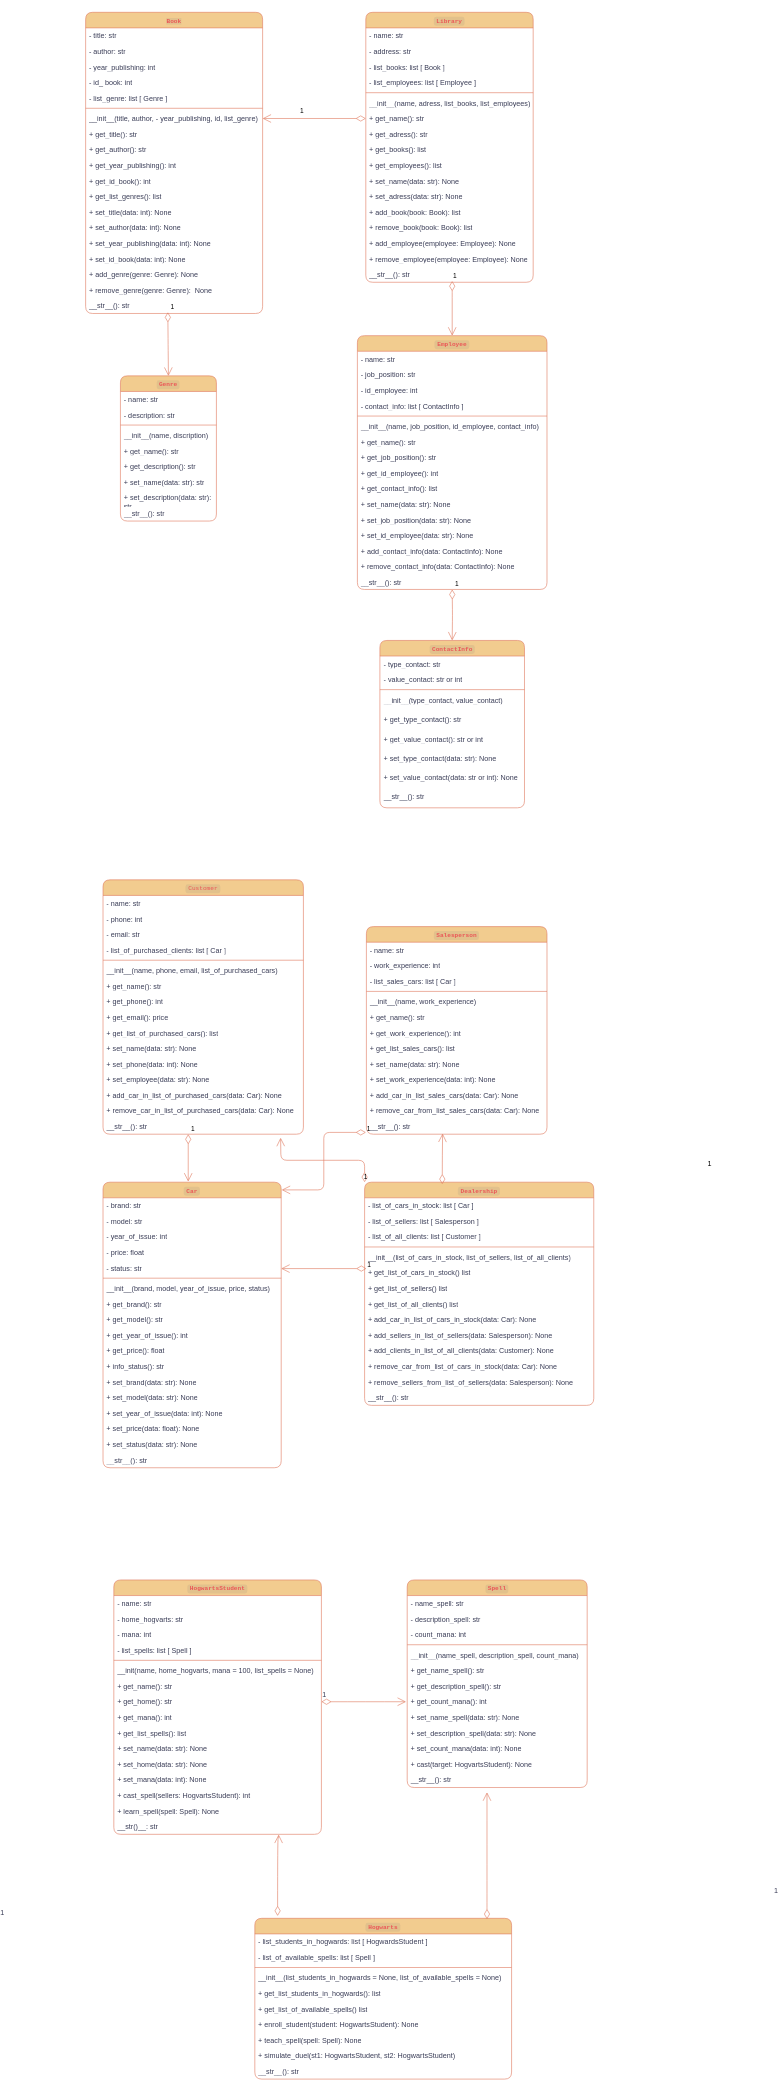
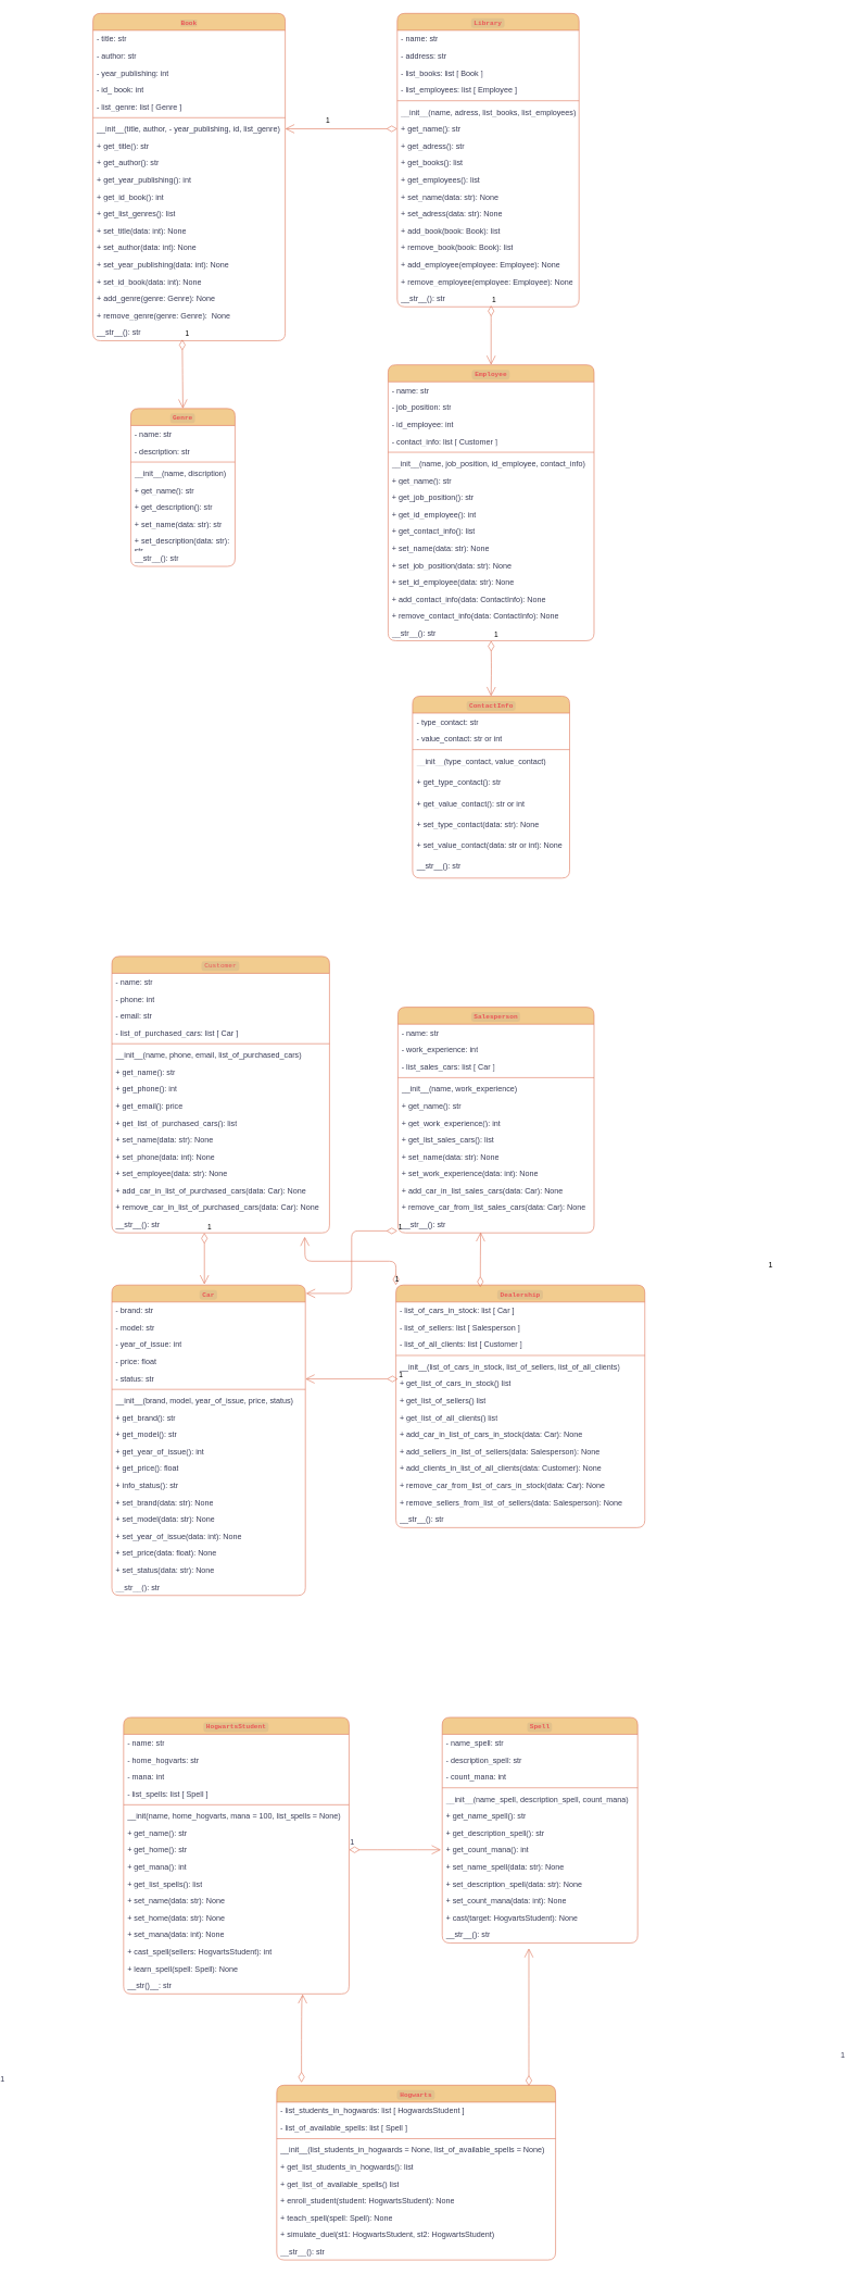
- <mxCell id="54" value="- contact_info: list [ ContactInfo ]" style="text;strokeColor=none;fillColor=none;align=left;verticalAlign=top;spacingLeft=4;spacingRight=4;overflow=hidden;rotatable=0;points=[[0,0.5],[1,0.5]];portConstraint=eastwest;whiteSpace=wrap;html=1;labelBackgroundColor=none;fontColor=#393C56;rounded=1;" parent="50" vertex="1"><mxGeometry y="104" width="316" height="26" as="geometry" /></mxCell>
+ <mxCell id="54" value="- contact_info: list [ Customer ]" style="text;strokeColor=none;fillColor=none;align=left;verticalAlign=top;spacingLeft=4;spacingRight=4;overflow=hidden;rotatable=0;points=[[0,0.5],[1,0.5]];portConstraint=eastwest;whiteSpace=wrap;html=1;labelBackgroundColor=none;fontColor=#393C56;rounded=1;" parent="50" vertex="1"><mxGeometry y="104" width="316" height="26" as="geometry" /></mxCell>
- <mxCell id="118" value="-&amp;nbsp;list_of_purchased_clients: list [ Car ]" style="text;strokeColor=none;fillColor=none;align=left;verticalAlign=top;spacingLeft=4;spacingRight=4;overflow=hidden;rotatable=0;points=[[0,0.5],[1,0.5]];portConstraint=eastwest;whiteSpace=wrap;html=1;fontColor=#393C56;labelBackgroundColor=none;rounded=1;" parent="114" vertex="1"><mxGeometry y="104" width="334" height="26" as="geometry" /></mxCell>
+ <mxCell id="118" value="-&amp;nbsp;list_of_purchased_cars: list [ Car ]" style="text;strokeColor=none;fillColor=none;align=left;verticalAlign=top;spacingLeft=4;spacingRight=4;overflow=hidden;rotatable=0;points=[[0,0.5],[1,0.5]];portConstraint=eastwest;whiteSpace=wrap;html=1;fontColor=#393C56;labelBackgroundColor=none;rounded=1;" parent="114" vertex="1"><mxGeometry y="104" width="334" height="26" as="geometry" /></mxCell>
